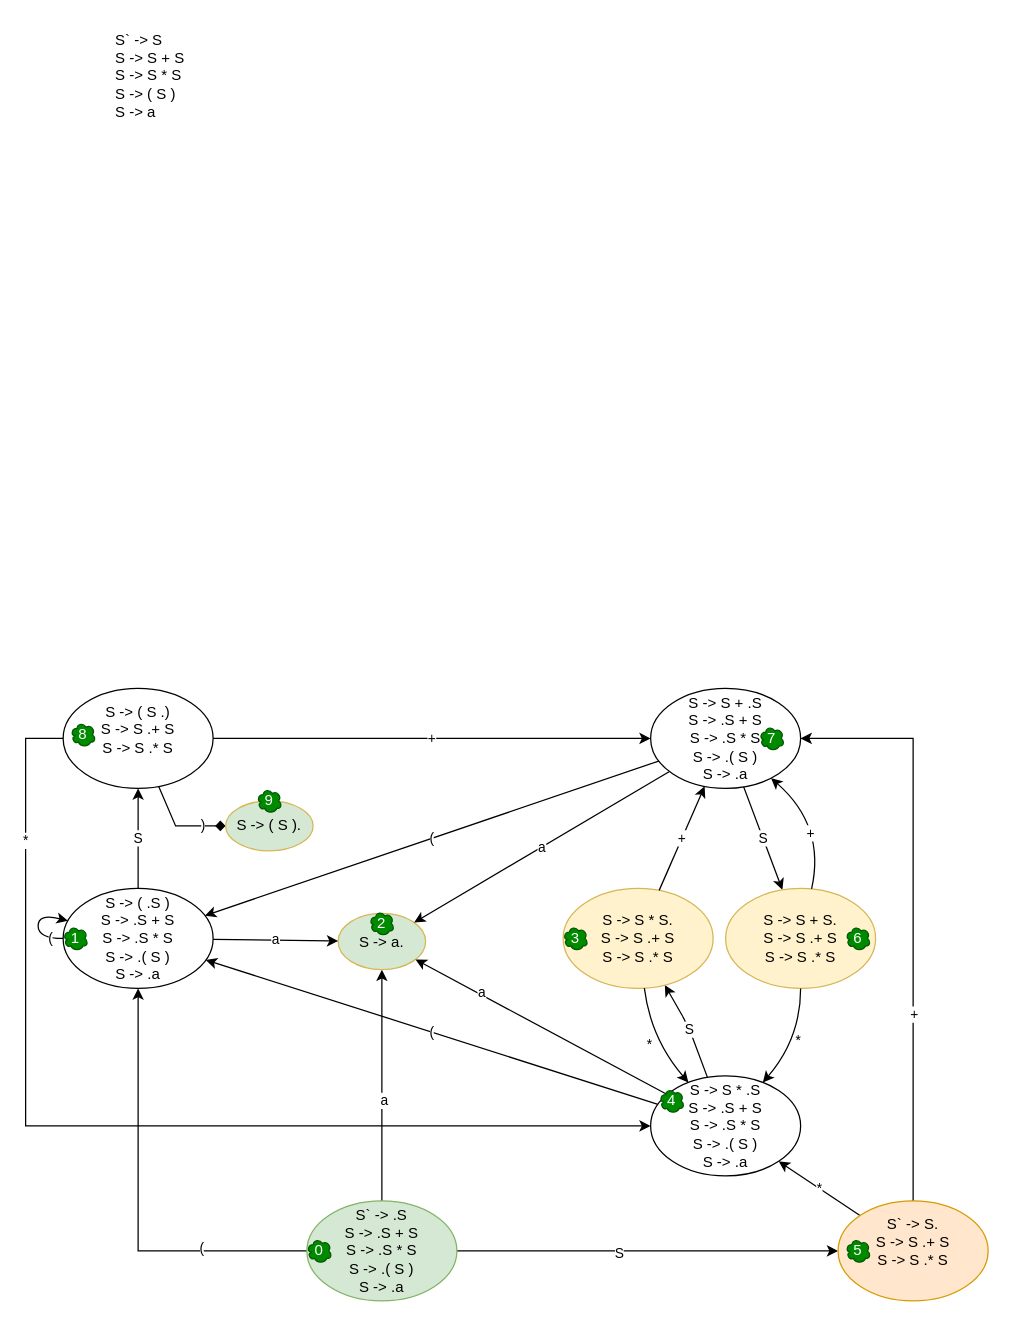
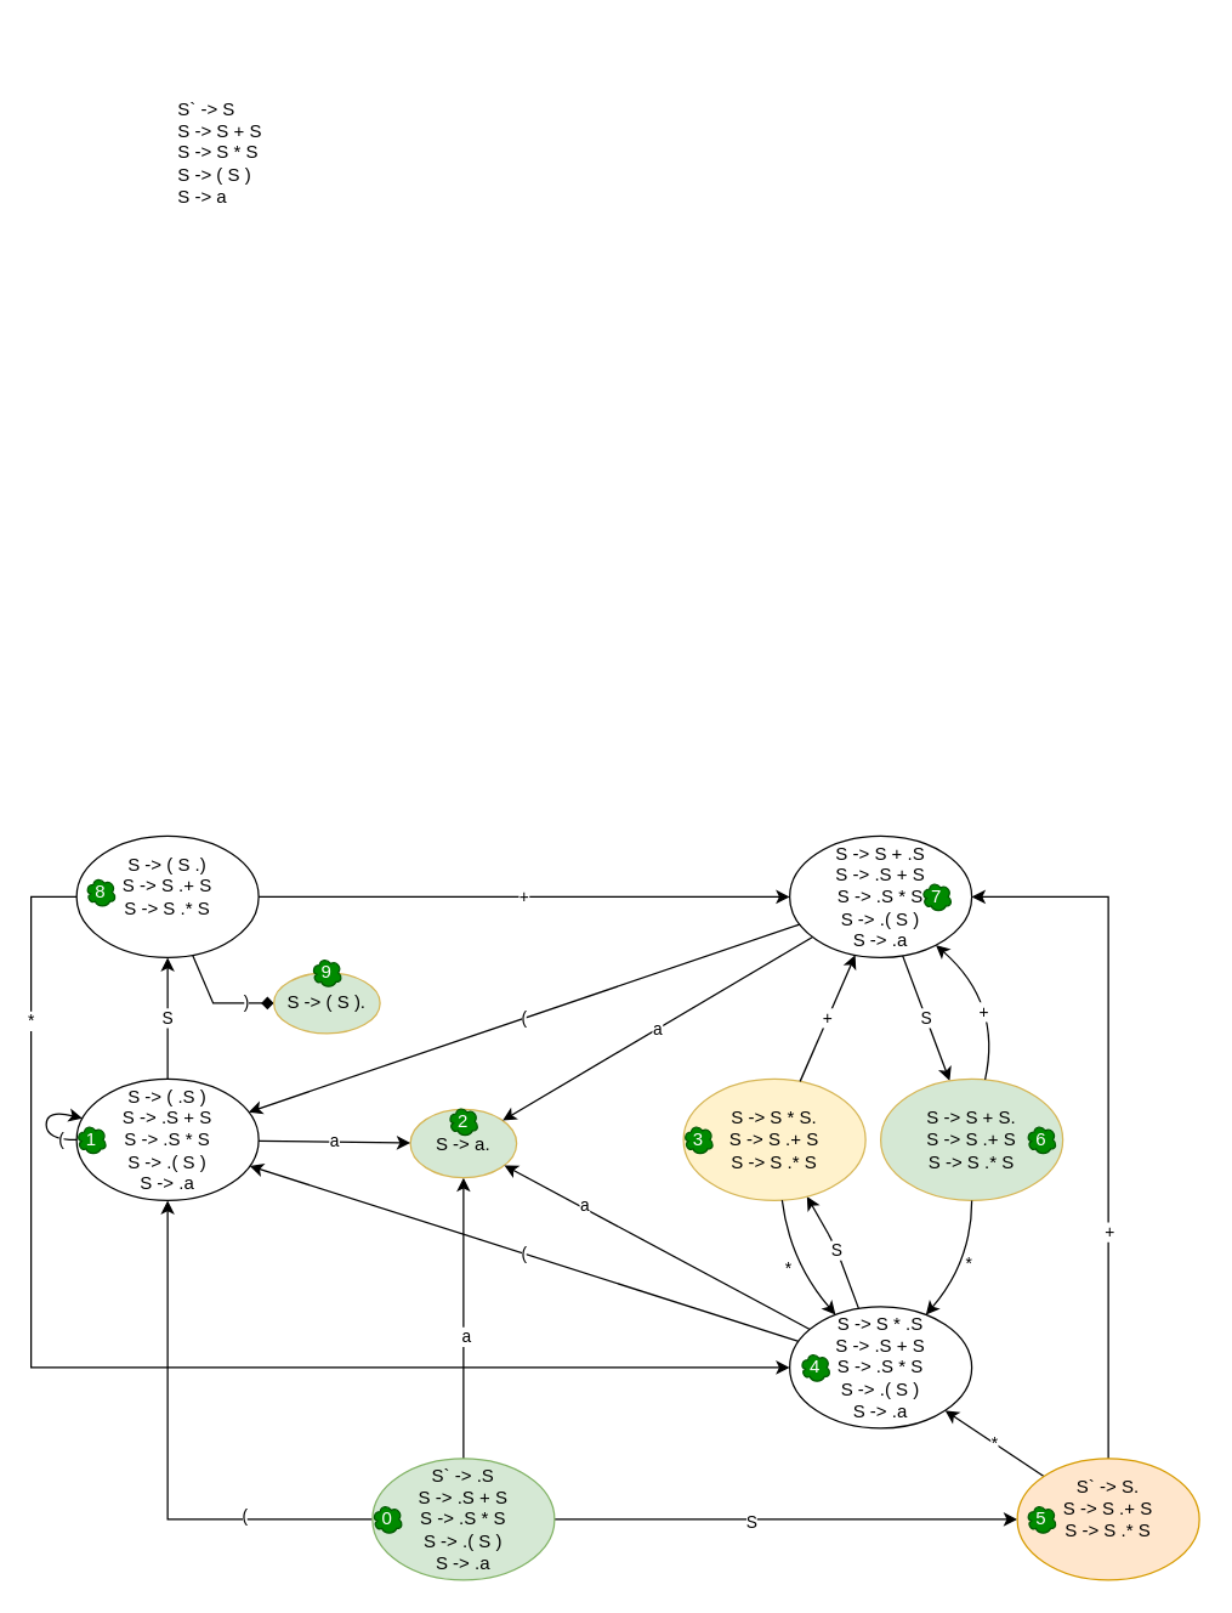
- <mxCell id="2" value="S` -&amp;gt; S&lt;br&gt;S -&amp;gt; S + S&lt;br&gt;S -&amp;gt; S * S&lt;br&gt;S -&amp;gt; ( S )&lt;br&gt;S -&amp;gt; a" style="text;html=1;align=left;verticalAlign=middle;resizable=0;points=[];autosize=1;strokeColor=none;fillColor=none;" parent="1" vertex="1"><mxGeometry x="90" y="20" width="70" height="80" as="geometry" /></mxCell>
+ <mxCell id="2" value="S` -&amp;gt; S&lt;br&gt;S -&amp;gt; S + S&lt;br&gt;S -&amp;gt; S * S&lt;br&gt;S -&amp;gt; ( S )&lt;br&gt;S -&amp;gt; a" style="text;html=1;align=left;verticalAlign=middle;resizable=0;points=[];autosize=1;strokeColor=none;fillColor=none;" parent="1" vertex="1"><mxGeometry x="115" y="60" width="70" height="80" as="geometry" /></mxCell>
- <mxCell id="20" value="&lt;div&gt;&lt;/div&gt;&lt;span style=&quot;color: rgb(0 , 0 , 0) ; font-family: &amp;#34;helvetica&amp;#34; ; font-size: 12px ; font-style: normal ; font-weight: 400 ; letter-spacing: normal ; text-indent: 0px ; text-transform: none ; word-spacing: 0px ; display: inline ; float: none&quot;&gt;S -&amp;gt; S + S.&lt;br&gt;&lt;span style=&quot;text-align: left&quot;&gt;S -&amp;gt; S .+ S&lt;/span&gt;&lt;br style=&quot;text-align: left&quot;&gt;&lt;span style=&quot;text-align: left&quot;&gt;S -&amp;gt; S .* S&lt;/span&gt;&lt;br&gt;&lt;/span&gt;" style="ellipse;whiteSpace=wrap;html=1;fontFamily=Helvetica;align=center;fillColor=#fff2cc;strokeColor=#d6b656;" parent="1" vertex="1"><mxGeometry x="580" y="710" width="120" height="80" as="geometry" /></mxCell>
+ <mxCell id="20" value="&lt;div&gt;&lt;/div&gt;&lt;span style=&quot;color: rgb(0 , 0 , 0) ; font-family: &amp;#34;helvetica&amp;#34; ; font-size: 12px ; font-style: normal ; font-weight: 400 ; letter-spacing: normal ; text-indent: 0px ; text-transform: none ; word-spacing: 0px ; display: inline ; float: none&quot;&gt;S -&amp;gt; S + S.&lt;br&gt;&lt;span style=&quot;text-align: left&quot;&gt;S -&amp;gt; S .+ S&lt;/span&gt;&lt;br style=&quot;text-align: left&quot;&gt;&lt;span style=&quot;text-align: left&quot;&gt;S -&amp;gt; S .* S&lt;/span&gt;&lt;br&gt;&lt;/span&gt;" style="ellipse;whiteSpace=wrap;html=1;fontFamily=Helvetica;align=center;fillColor=#d5e8d4;strokeColor=#d6b656;" parent="1" vertex="1"><mxGeometry x="580" y="710" width="120" height="80" as="geometry" /></mxCell>
- <mxCell id="42" value="4" style="ellipse;shape=cloud;whiteSpace=wrap;html=1;labelBackgroundColor=none;fillColor=#008a00;fontColor=#ffffff;strokeColor=#005700;" parent="1" vertex="1"><mxGeometry x="527" y="870" width="20" height="20" as="geometry" /></mxCell>
+ <mxCell id="42" value="4" style="ellipse;shape=cloud;whiteSpace=wrap;html=1;labelBackgroundColor=none;fillColor=#008a00;fontColor=#ffffff;strokeColor=#005700;" parent="1" vertex="1"><mxGeometry x="527" y="890" width="20" height="20" as="geometry" /></mxCell>
